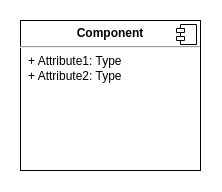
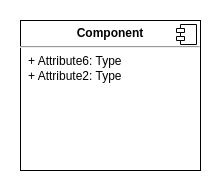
- <mxCell id="2" value="&lt;p style=&quot;margin:0px;margin-top:6px;text-align:center;&quot;&gt;&lt;b&gt;Component&lt;/b&gt;&lt;/p&gt;&lt;hr/&gt;&lt;p style=&quot;margin:0px;margin-left:8px;&quot;&gt;+ Attribute1: Type&lt;br/&gt;+ Attribute2: Type&lt;/p&gt;" style="align=left;overflow=fill;html=1;dropTarget=0;" vertex="1" parent="1"><mxGeometry x="20" y="20" width="180" height="150" as="geometry" /></mxCell>
+ <mxCell id="2" value="&lt;p style=&quot;margin:0px;margin-top:6px;text-align:center;&quot;&gt;&lt;b&gt;Component&lt;/b&gt;&lt;/p&gt;&lt;hr/&gt;&lt;p style=&quot;margin:0px;margin-left:8px;&quot;&gt;+ Attribute6: Type&lt;br/&gt;+ Attribute2: Type&lt;/p&gt;" style="align=left;overflow=fill;html=1;dropTarget=0;" vertex="1" parent="1"><mxGeometry x="20" y="20" width="180" height="150" as="geometry" /></mxCell>
